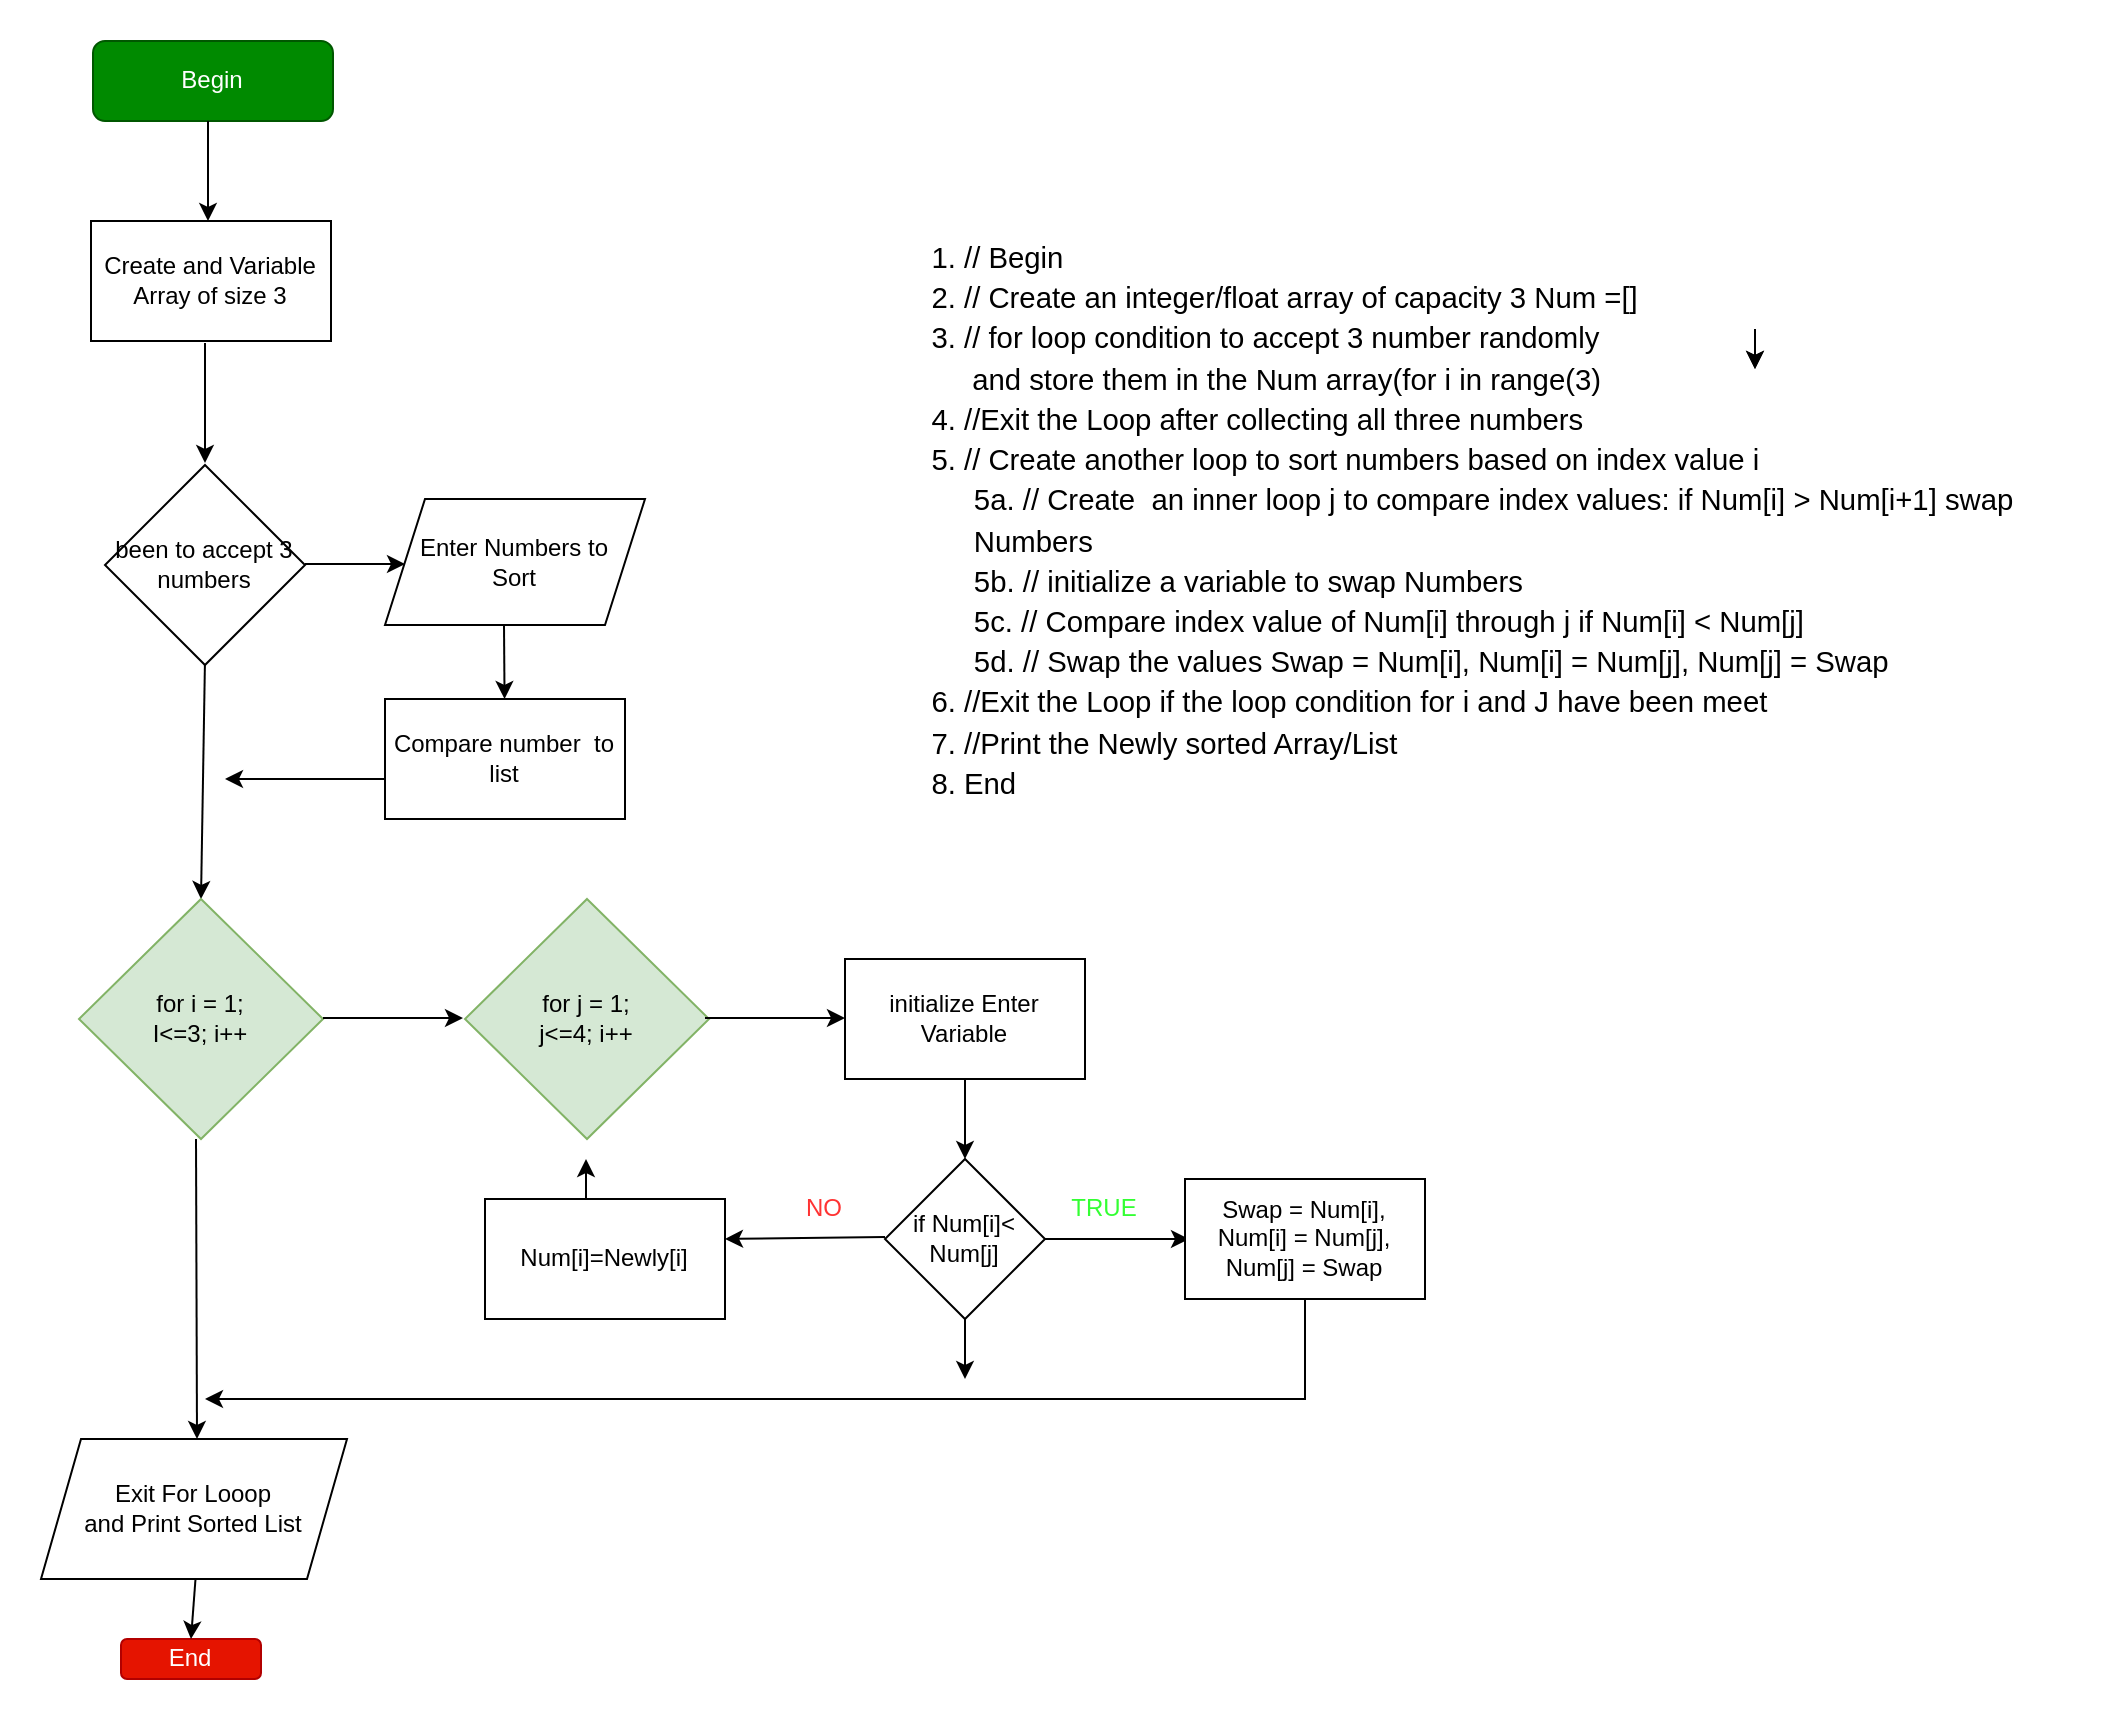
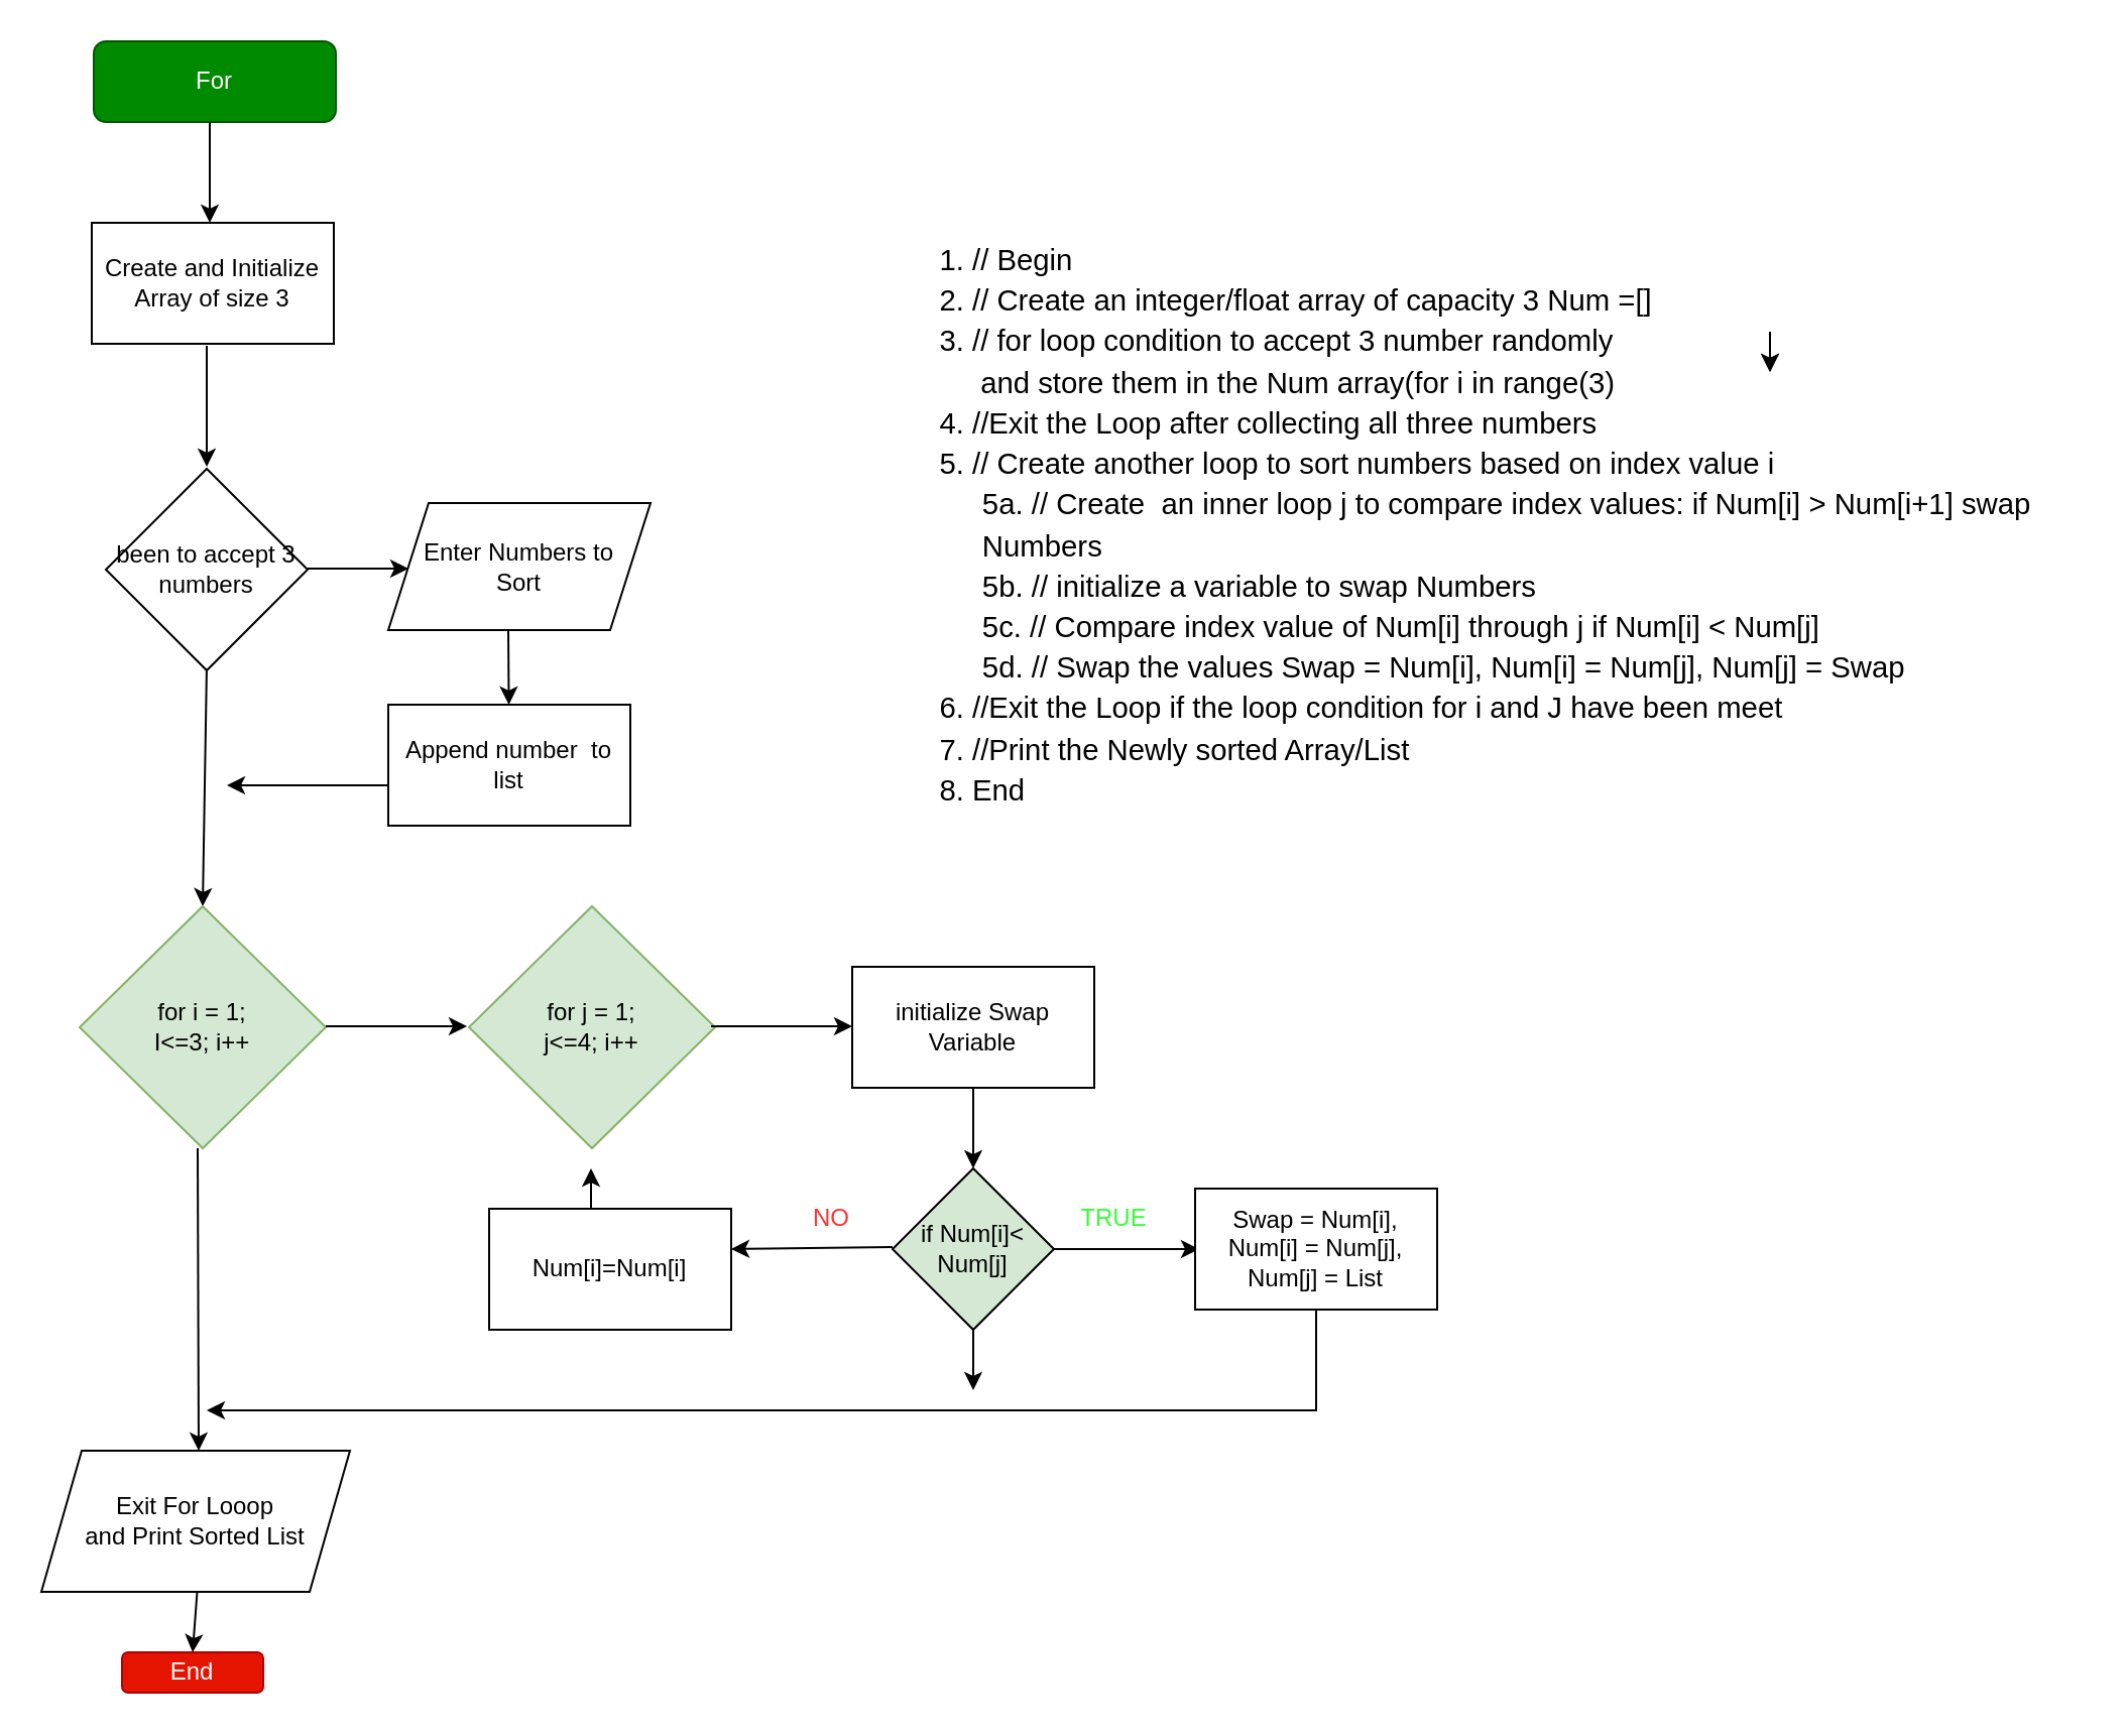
- <mxCell id="2" value="Begin" style="rounded=1;whiteSpace=wrap;html=1;fontSize=12;glass=0;strokeWidth=1;shadow=0;fillColor=#008a00;fontColor=#ffffff;strokeColor=#005700;" parent="1" vertex="1"><mxGeometry x="46" y="20" width="120" height="40" as="geometry" /></mxCell>
+ <mxCell id="2" value="For" style="rounded=1;whiteSpace=wrap;html=1;fontSize=12;glass=0;strokeWidth=1;shadow=0;fillColor=#008a00;fontColor=#ffffff;strokeColor=#005700;" parent="1" vertex="1"><mxGeometry x="46" y="20" width="120" height="40" as="geometry" /></mxCell>
- <mxCell id="11" value="Create and Variable Array of size 3" style="rounded=0;whiteSpace=wrap;html=1;" vertex="1" parent="1"><mxGeometry x="45" y="110" width="120" height="60" as="geometry" /></mxCell>
+ <mxCell id="11" value="Create and Initialize Array of size 3" style="rounded=0;whiteSpace=wrap;html=1;" vertex="1" parent="1"><mxGeometry x="45" y="110" width="120" height="60" as="geometry" /></mxCell>
- <mxCell id="16" value="Compare number&amp;nbsp; to list" style="rounded=0;whiteSpace=wrap;html=1;" vertex="1" parent="1"><mxGeometry x="192" y="349" width="120" height="60" as="geometry" /></mxCell>
+ <mxCell id="16" value="Append number&amp;nbsp; to list" style="rounded=0;whiteSpace=wrap;html=1;" vertex="1" parent="1"><mxGeometry x="192" y="349" width="120" height="60" as="geometry" /></mxCell>
- <mxCell id="20" value="initialize Enter Variable" style="rounded=0;whiteSpace=wrap;html=1;" vertex="1" parent="1"><mxGeometry x="422" y="479" width="120" height="60" as="geometry" /></mxCell>
+ <mxCell id="20" value="initialize Swap Variable" style="rounded=0;whiteSpace=wrap;html=1;" vertex="1" parent="1"><mxGeometry x="422" y="479" width="120" height="60" as="geometry" /></mxCell>
- <mxCell id="24" value="if Num[i]&amp;lt; Num[j]" style="rhombus;whiteSpace=wrap;html=1;" vertex="1" parent="1"><mxGeometry x="442" y="579" width="80" height="80" as="geometry" /></mxCell>
+ <mxCell id="24" value="if Num[i]&amp;lt; Num[j]" style="rhombus;whiteSpace=wrap;html=1;fillColor=#d5e8d4;" vertex="1" parent="1"><mxGeometry x="442" y="579" width="80" height="80" as="geometry" /></mxCell>
- <mxCell id="26" value="Swap = Num[i], Num[i] = Num[j], Num[j] = Swap" style="rounded=0;whiteSpace=wrap;html=1;" vertex="1" parent="1"><mxGeometry x="592" y="589" width="120" height="60" as="geometry" /></mxCell>
+ <mxCell id="26" value="Swap = Num[i], Num[i] = Num[j], Num[j] = List" style="rounded=0;whiteSpace=wrap;html=1;" vertex="1" parent="1"><mxGeometry x="592" y="589" width="120" height="60" as="geometry" /></mxCell>
- <mxCell id="33" value="&lt;font color=&quot;#000000&quot;&gt;Num[i]=Newly[i]&lt;/font&gt;" style="rounded=0;whiteSpace=wrap;html=1;fontColor=#33FF33;" vertex="1" parent="1"><mxGeometry x="242" y="599" width="120" height="60" as="geometry" /></mxCell>
+ <mxCell id="33" value="&lt;font color=&quot;#000000&quot;&gt;Num[i]=Num[i]&lt;/font&gt;" style="rounded=0;whiteSpace=wrap;html=1;fontColor=#33FF33;" vertex="1" parent="1"><mxGeometry x="242" y="599" width="120" height="60" as="geometry" /></mxCell>
